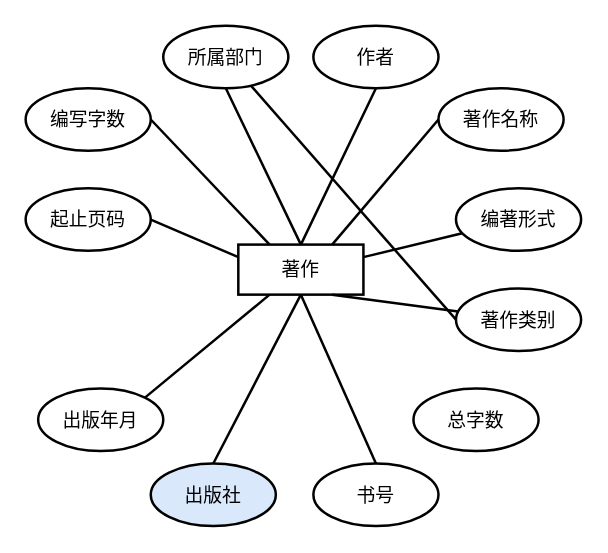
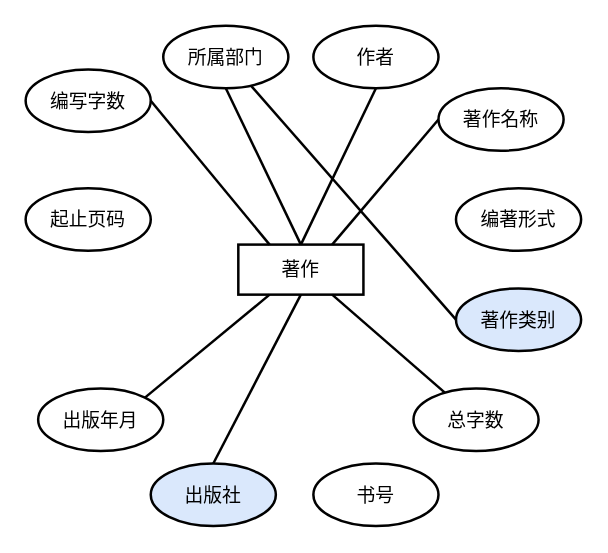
- <mxCell id="9" value="编写字数" style="ellipse;whiteSpace=wrap;html=1;align=center;strokeWidth=2;fontSize=15;" vertex="1" parent="1"><mxGeometry x="20" y="70" width="100" height="50" as="geometry" /></mxCell>
+ <mxCell id="9" value="编写字数" style="ellipse;whiteSpace=wrap;html=1;align=center;strokeWidth=2;fontSize=15;" vertex="1" parent="1"><mxGeometry x="20" y="55" width="100" height="50" as="geometry" /></mxCell>
- <mxCell id="16" value="" style="endArrow=none;html=1;rounded=0;strokeWidth=2;entryX=0;entryY=0.25;entryDx=0;entryDy=0;exitX=1;exitY=0.5;exitDx=0;exitDy=0;fontSize=15;" edge="1" parent="1" source="8" target="2"><mxGeometry relative="1" as="geometry"><mxPoint x="-30" y="250" as="sourcePoint" /><mxPoint x="130" y="250" as="targetPoint" /></mxGeometry></mxCell>
- <mxCell id="17" value="" style="endArrow=none;html=1;rounded=0;strokeWidth=2;entryX=1;entryY=0.25;entryDx=0;entryDy=0;fontSize=15;" edge="1" parent="1" source="6" target="2"><mxGeometry relative="1" as="geometry"><mxPoint x="160" y="150" as="sourcePoint" /><mxPoint x="320" y="150" as="targetPoint" /></mxGeometry></mxCell>
- <mxCell id="14" value="" style="endArrow=none;html=1;rounded=0;strokeWidth=2;exitX=0.75;exitY=1;exitDx=0;exitDy=0;fontSize=15;" edge="1" parent="1" source="2" target="23"><mxGeometry relative="1" as="geometry"><mxPoint x="250" y="240" as="sourcePoint" /><mxPoint x="324" y="380" as="targetPoint" /></mxGeometry></mxCell>
+ <mxCell id="14" value="" style="endArrow=none;html=1;rounded=0;strokeWidth=2;exitX=0.75;exitY=1;exitDx=0;exitDy=0;fontSize=15;" edge="1" parent="1" source="2" target="5"><mxGeometry relative="1" as="geometry"><mxPoint x="250" y="240" as="sourcePoint" /><mxPoint x="324" y="380" as="targetPoint" /></mxGeometry></mxCell>
- <mxCell id="23" value="著作类别" style="ellipse;whiteSpace=wrap;html=1;align=center;strokeWidth=2;fontSize=15;" vertex="1" parent="1"><mxGeometry x="364" y="230" width="100" height="50" as="geometry" /></mxCell>
+ <mxCell id="23" value="著作类别" style="ellipse;whiteSpace=wrap;html=1;align=center;strokeWidth=2;fontSize=15;fillColor=#dae8fc;" vertex="1" parent="1"><mxGeometry x="364" y="230" width="100" height="50" as="geometry" /></mxCell>
- <mxCell id="13" value="" style="endArrow=none;html=1;rounded=0;strokeWidth=2;exitX=0.5;exitY=1;exitDx=0;exitDy=0;entryX=0.5;entryY=0;entryDx=0;entryDy=0;fontSize=15;" edge="1" parent="1" source="2" target="11"><mxGeometry relative="1" as="geometry"><mxPoint x="430" y="270" as="sourcePoint" /><mxPoint x="590" y="270" as="targetPoint" /></mxGeometry></mxCell>
